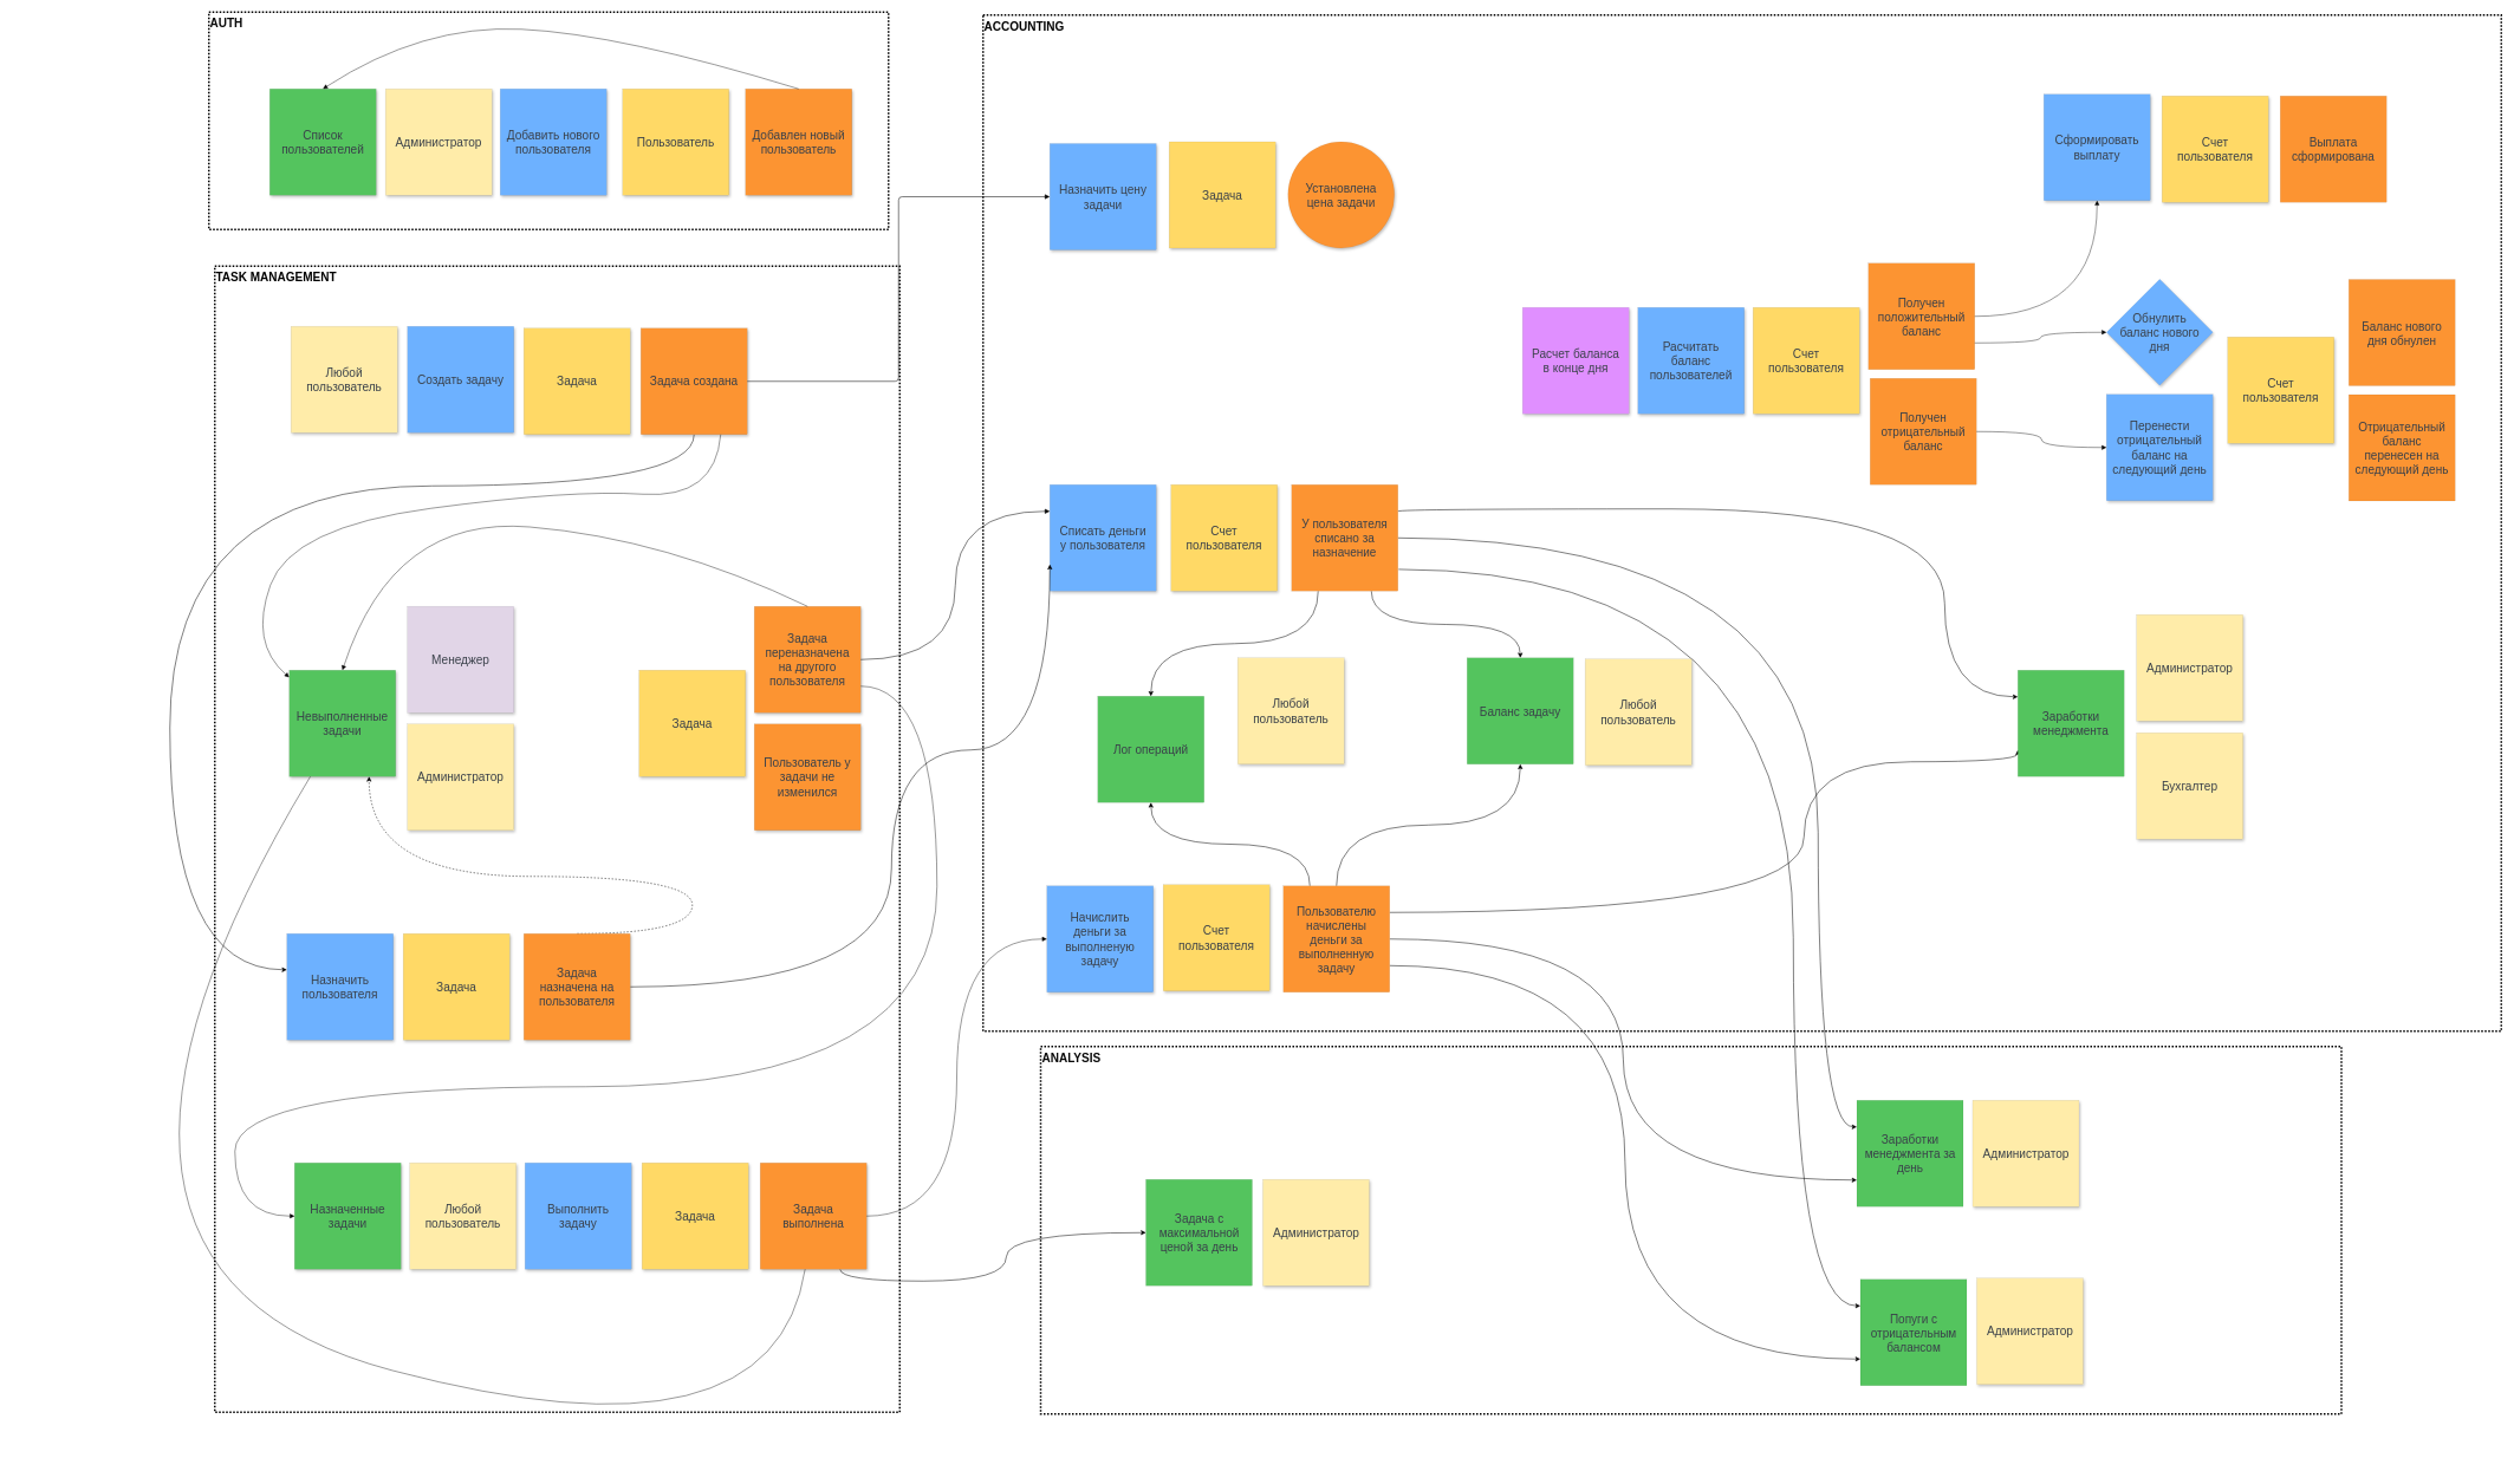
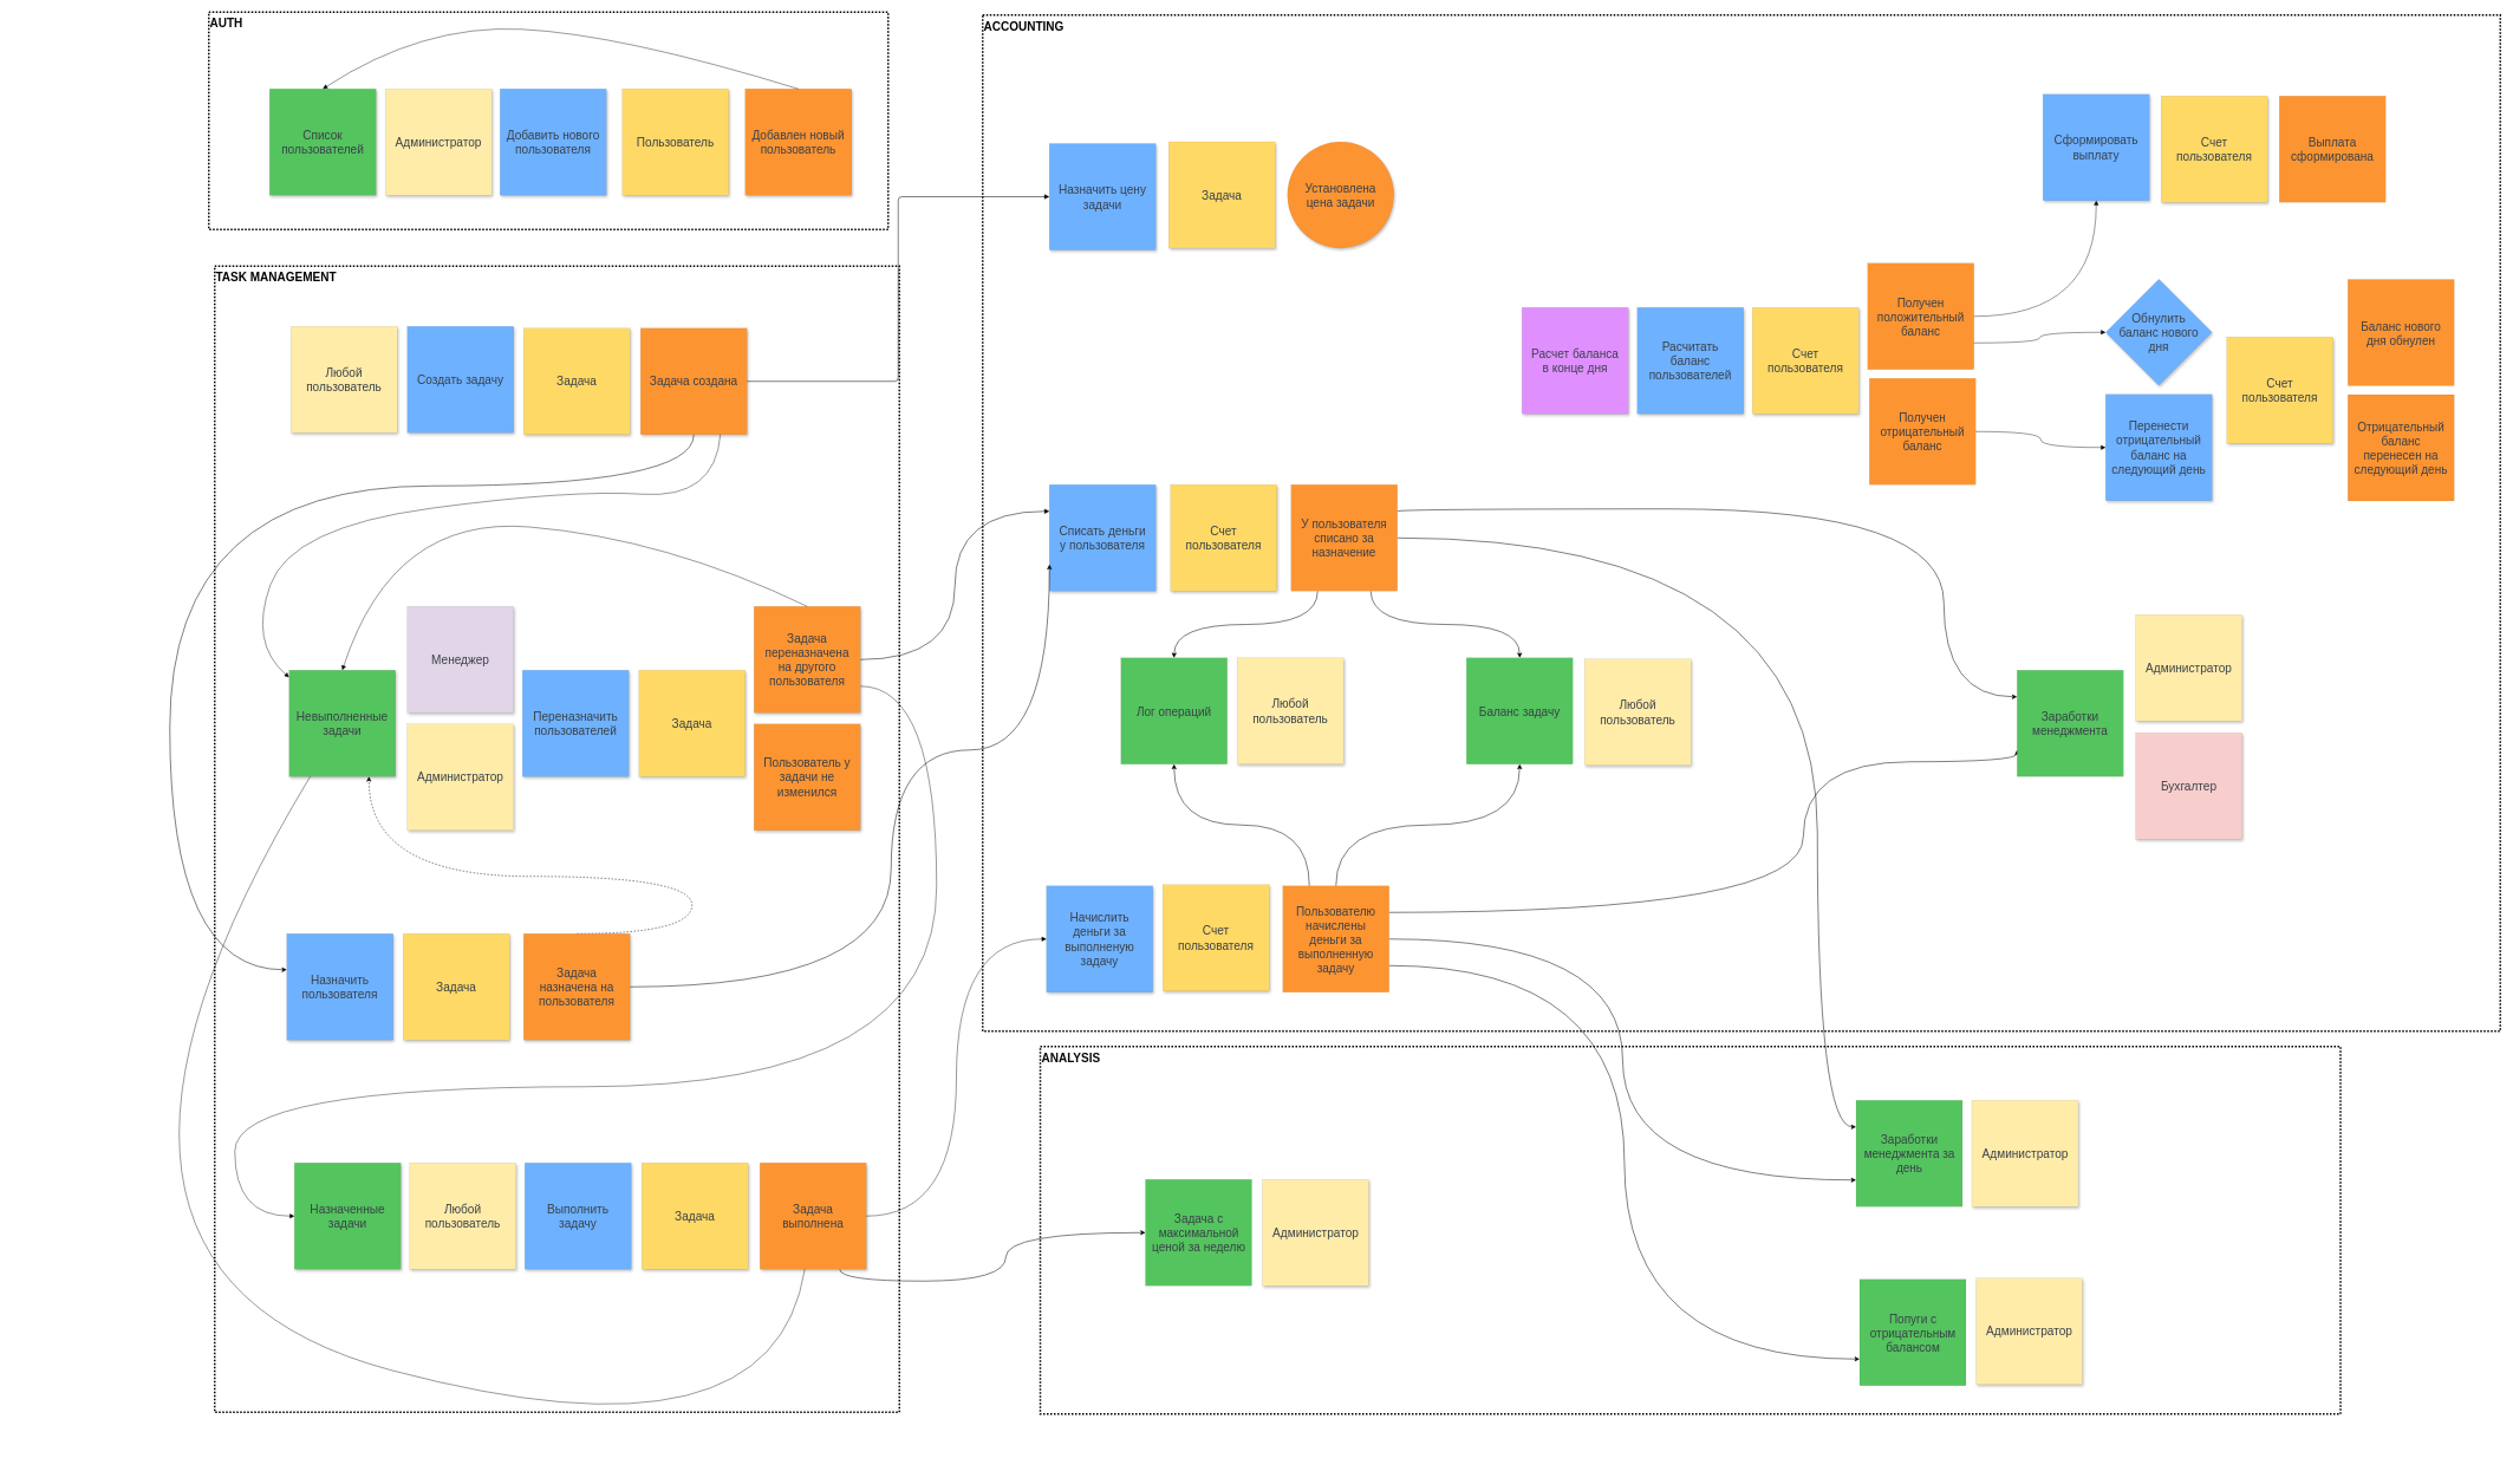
+ <mxCell id="8" value="Переназначить пользователей" style="html=1;overflow=block;blockSpacing=1;whiteSpace=wrap;shadow=1;fontSize=20.2;fontColor=#3a414a;spacing=9;strokeColor=#000000;fillOpacity=100;fillColor=#6db1ff;strokeWidth=0;lucidId=u8sdfDJfTyED;" parent="1" vertex="1"><mxGeometry x="884" y="1134" width="180" height="180" as="geometry" /></mxCell>
- <mxCell id="66" value="Лог операций" style="html=1;overflow=block;blockSpacing=1;whiteSpace=wrap;fontSize=20;fontColor=#3a414a;spacing=9;strokeColor=#000000;fillOpacity=100;fillColor=#54C45E;strokeWidth=0;lucidId=b_sd0X1bol35;" parent="1" vertex="1"><mxGeometry x="1857" y="1178" width="180" height="180" as="geometry" /></mxCell>
+ <mxCell id="66" value="Лог операций" style="html=1;overflow=block;blockSpacing=1;whiteSpace=wrap;fontSize=20;fontColor=#3a414a;spacing=9;strokeColor=#000000;fillOpacity=100;fillColor=#54C45E;strokeWidth=0;lucidId=b_sd0X1bol35;" parent="1" vertex="1"><mxGeometry x="1897" y="1113" width="180" height="180" as="geometry" /></mxCell>
- <mxCell id="72" value="Бухгалтер" style="html=1;overflow=block;blockSpacing=1;whiteSpace=wrap;shadow=1;fontSize=20.2;fontColor=#3a414a;spacing=9;strokeColor=#000000;fillColor=#FFECA9;strokeWidth=0;lucidId=H6sdhHGTvl1M;" parent="1" vertex="1"><mxGeometry x="3615" y="1240" width="180" height="180" as="geometry" /></mxCell>
+ <mxCell id="72" value="Бухгалтер" style="html=1;overflow=block;blockSpacing=1;whiteSpace=wrap;shadow=1;fontSize=20.2;fontColor=#3a414a;spacing=9;strokeColor=#000000;fillColor=#f8cecc;strokeWidth=0;lucidId=H6sdhHGTvl1M;" parent="1" vertex="1"><mxGeometry x="3615" y="1240" width="180" height="180" as="geometry" /></mxCell>
- <mxCell id="61" value="Задача с максимальной ценой за день" style="html=1;overflow=block;blockSpacing=1;whiteSpace=wrap;fontSize=20;fontColor=#3a414a;spacing=9;strokeColor=#000000;fillOpacity=100;fillColor=#54C45E;strokeWidth=0;lucidId=b_sd0X1bol35;" parent="1" vertex="1"><mxGeometry x="1938.5" y="1996" width="180" height="180" as="geometry" /></mxCell>
+ <mxCell id="61" value="Задача с максимальной ценой за неделю" style="html=1;overflow=block;blockSpacing=1;whiteSpace=wrap;fontSize=20;fontColor=#3a414a;spacing=9;strokeColor=#000000;fillOpacity=100;fillColor=#54C45E;strokeWidth=0;lucidId=b_sd0X1bol35;" parent="1" vertex="1"><mxGeometry x="1938.5" y="1996" width="180" height="180" as="geometry" /></mxCell>
- <mxCell id="23" style="edgeStyle=orthogonalEdgeStyle;rounded=0;orthogonalLoop=1;jettySize=auto;html=1;entryX=0;entryY=0.25;entryDx=0;entryDy=0;exitX=1.006;exitY=0.796;exitDx=0;exitDy=0;curved=1;exitPerimeter=0;" parent="1" source="27" target="63" edge="1"><mxGeometry relative="1" as="geometry"><Array as="points"><mxPoint x="3034" y="963" /><mxPoint x="3034" y="2210" /></Array></mxGeometry></mxCell>
